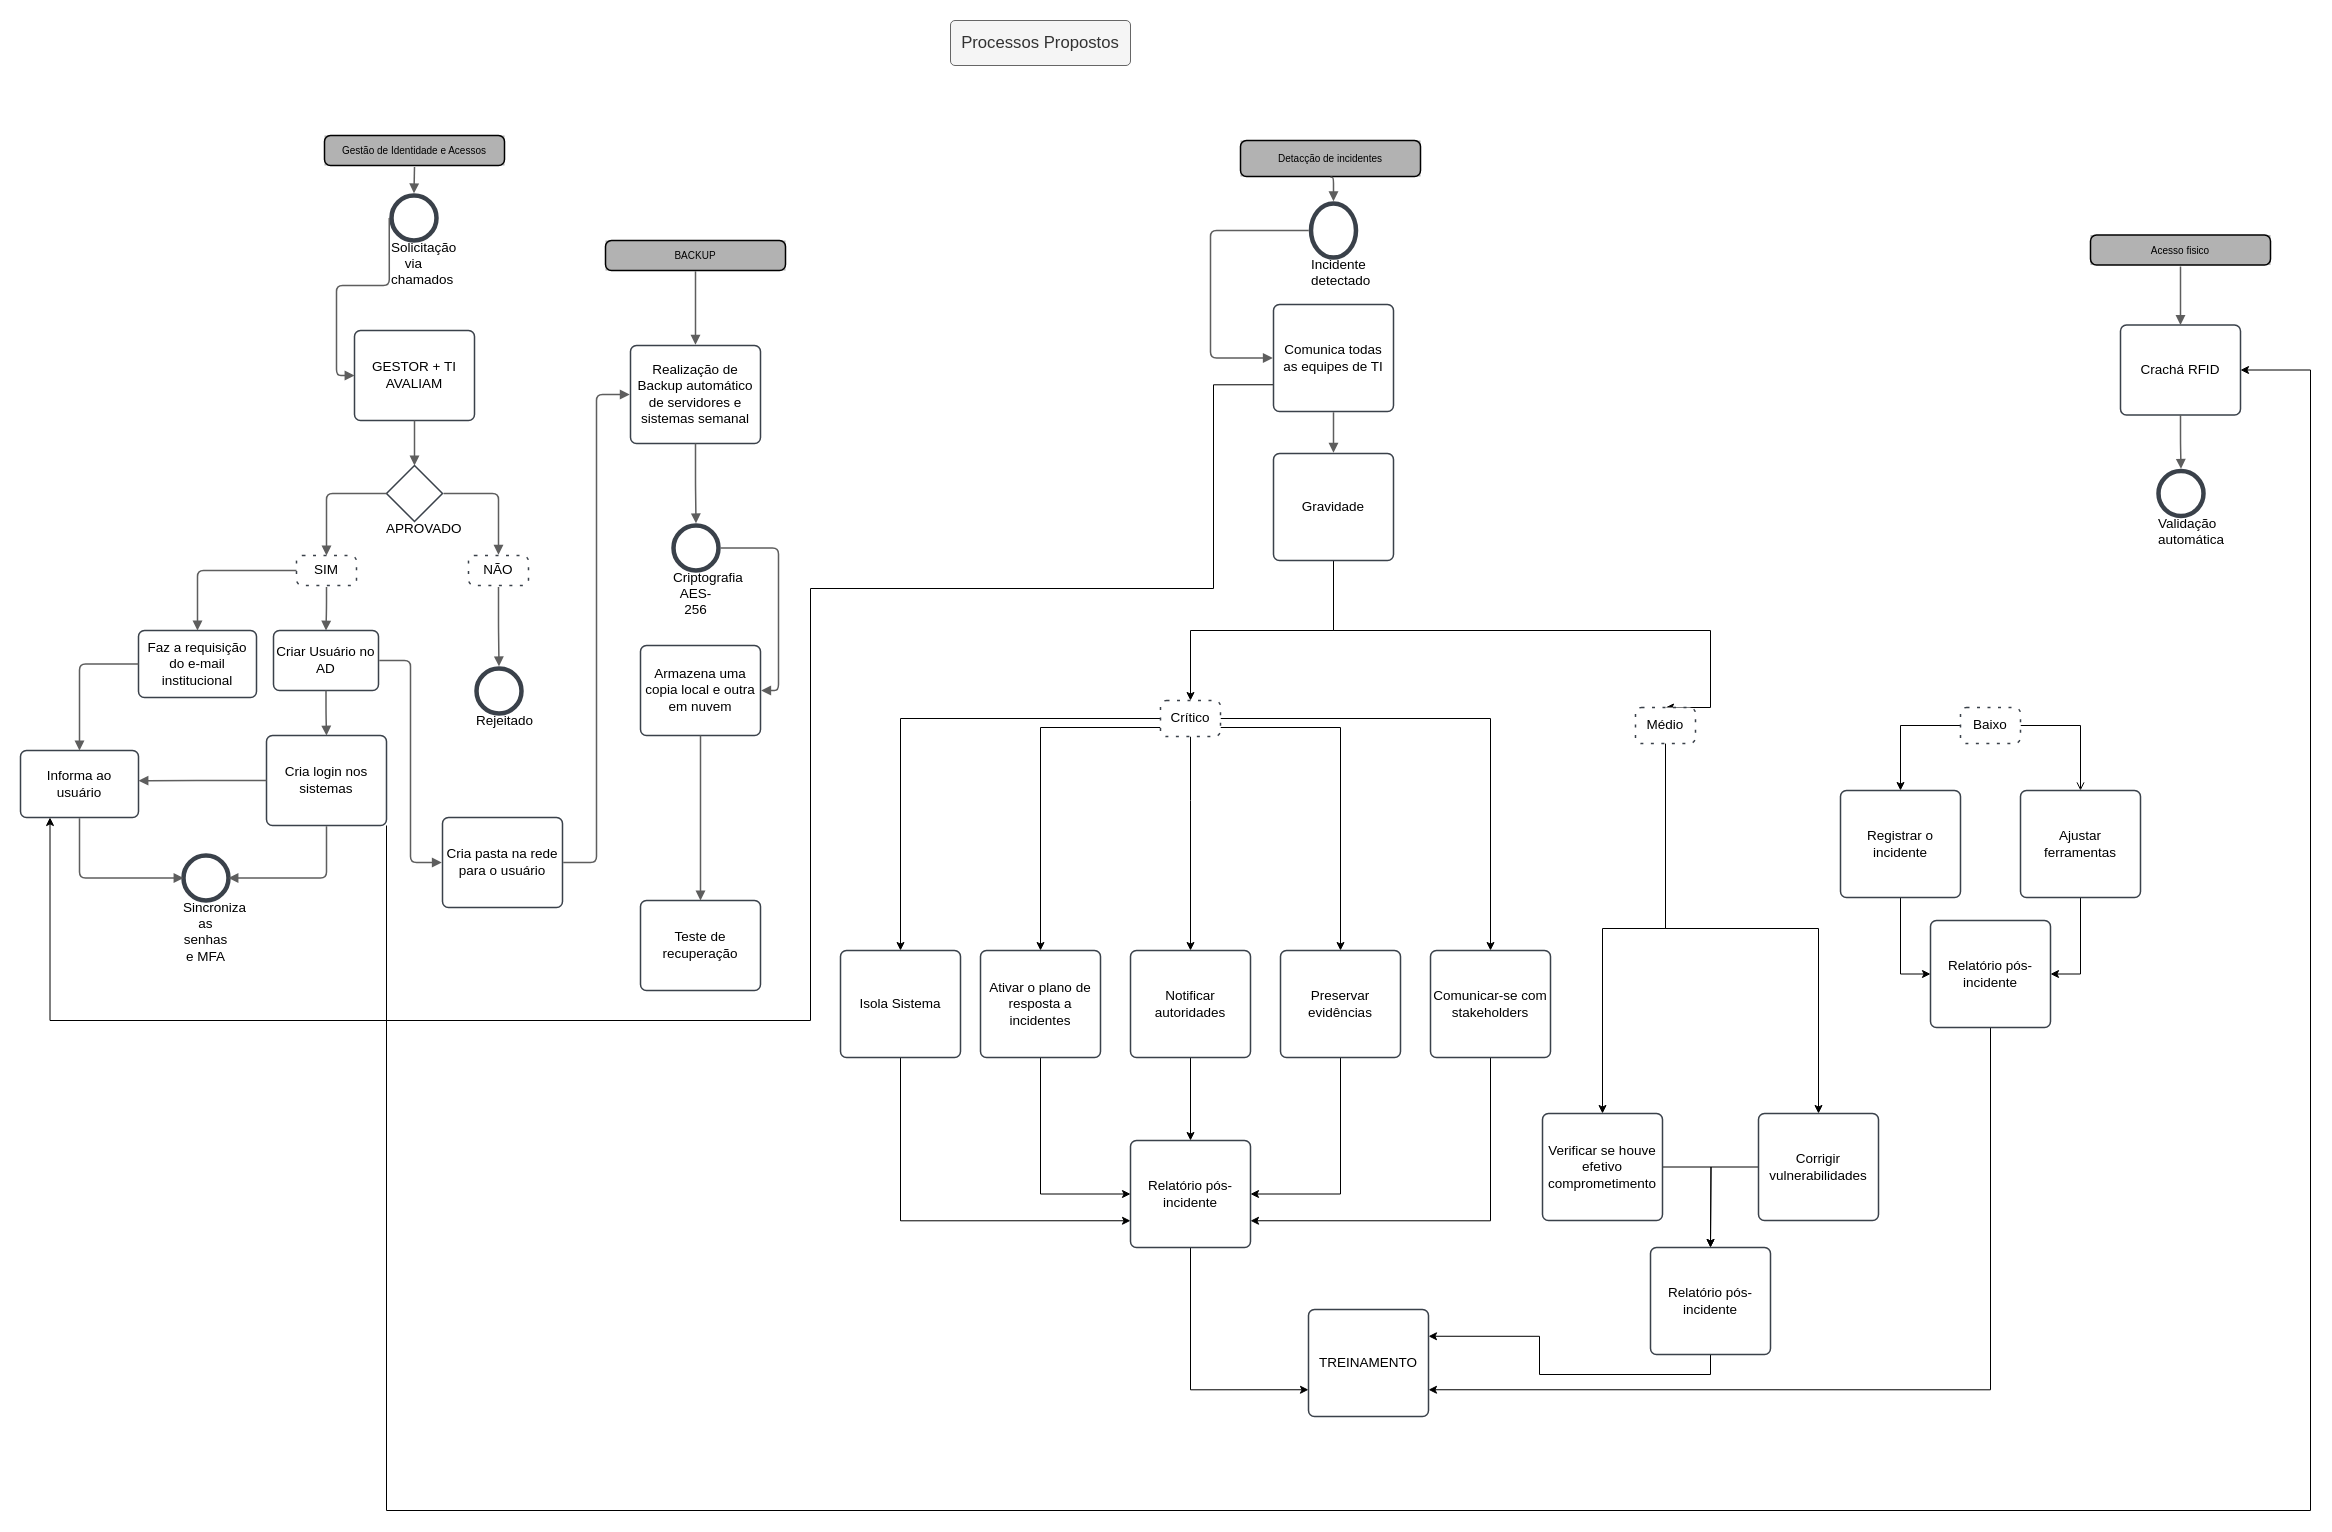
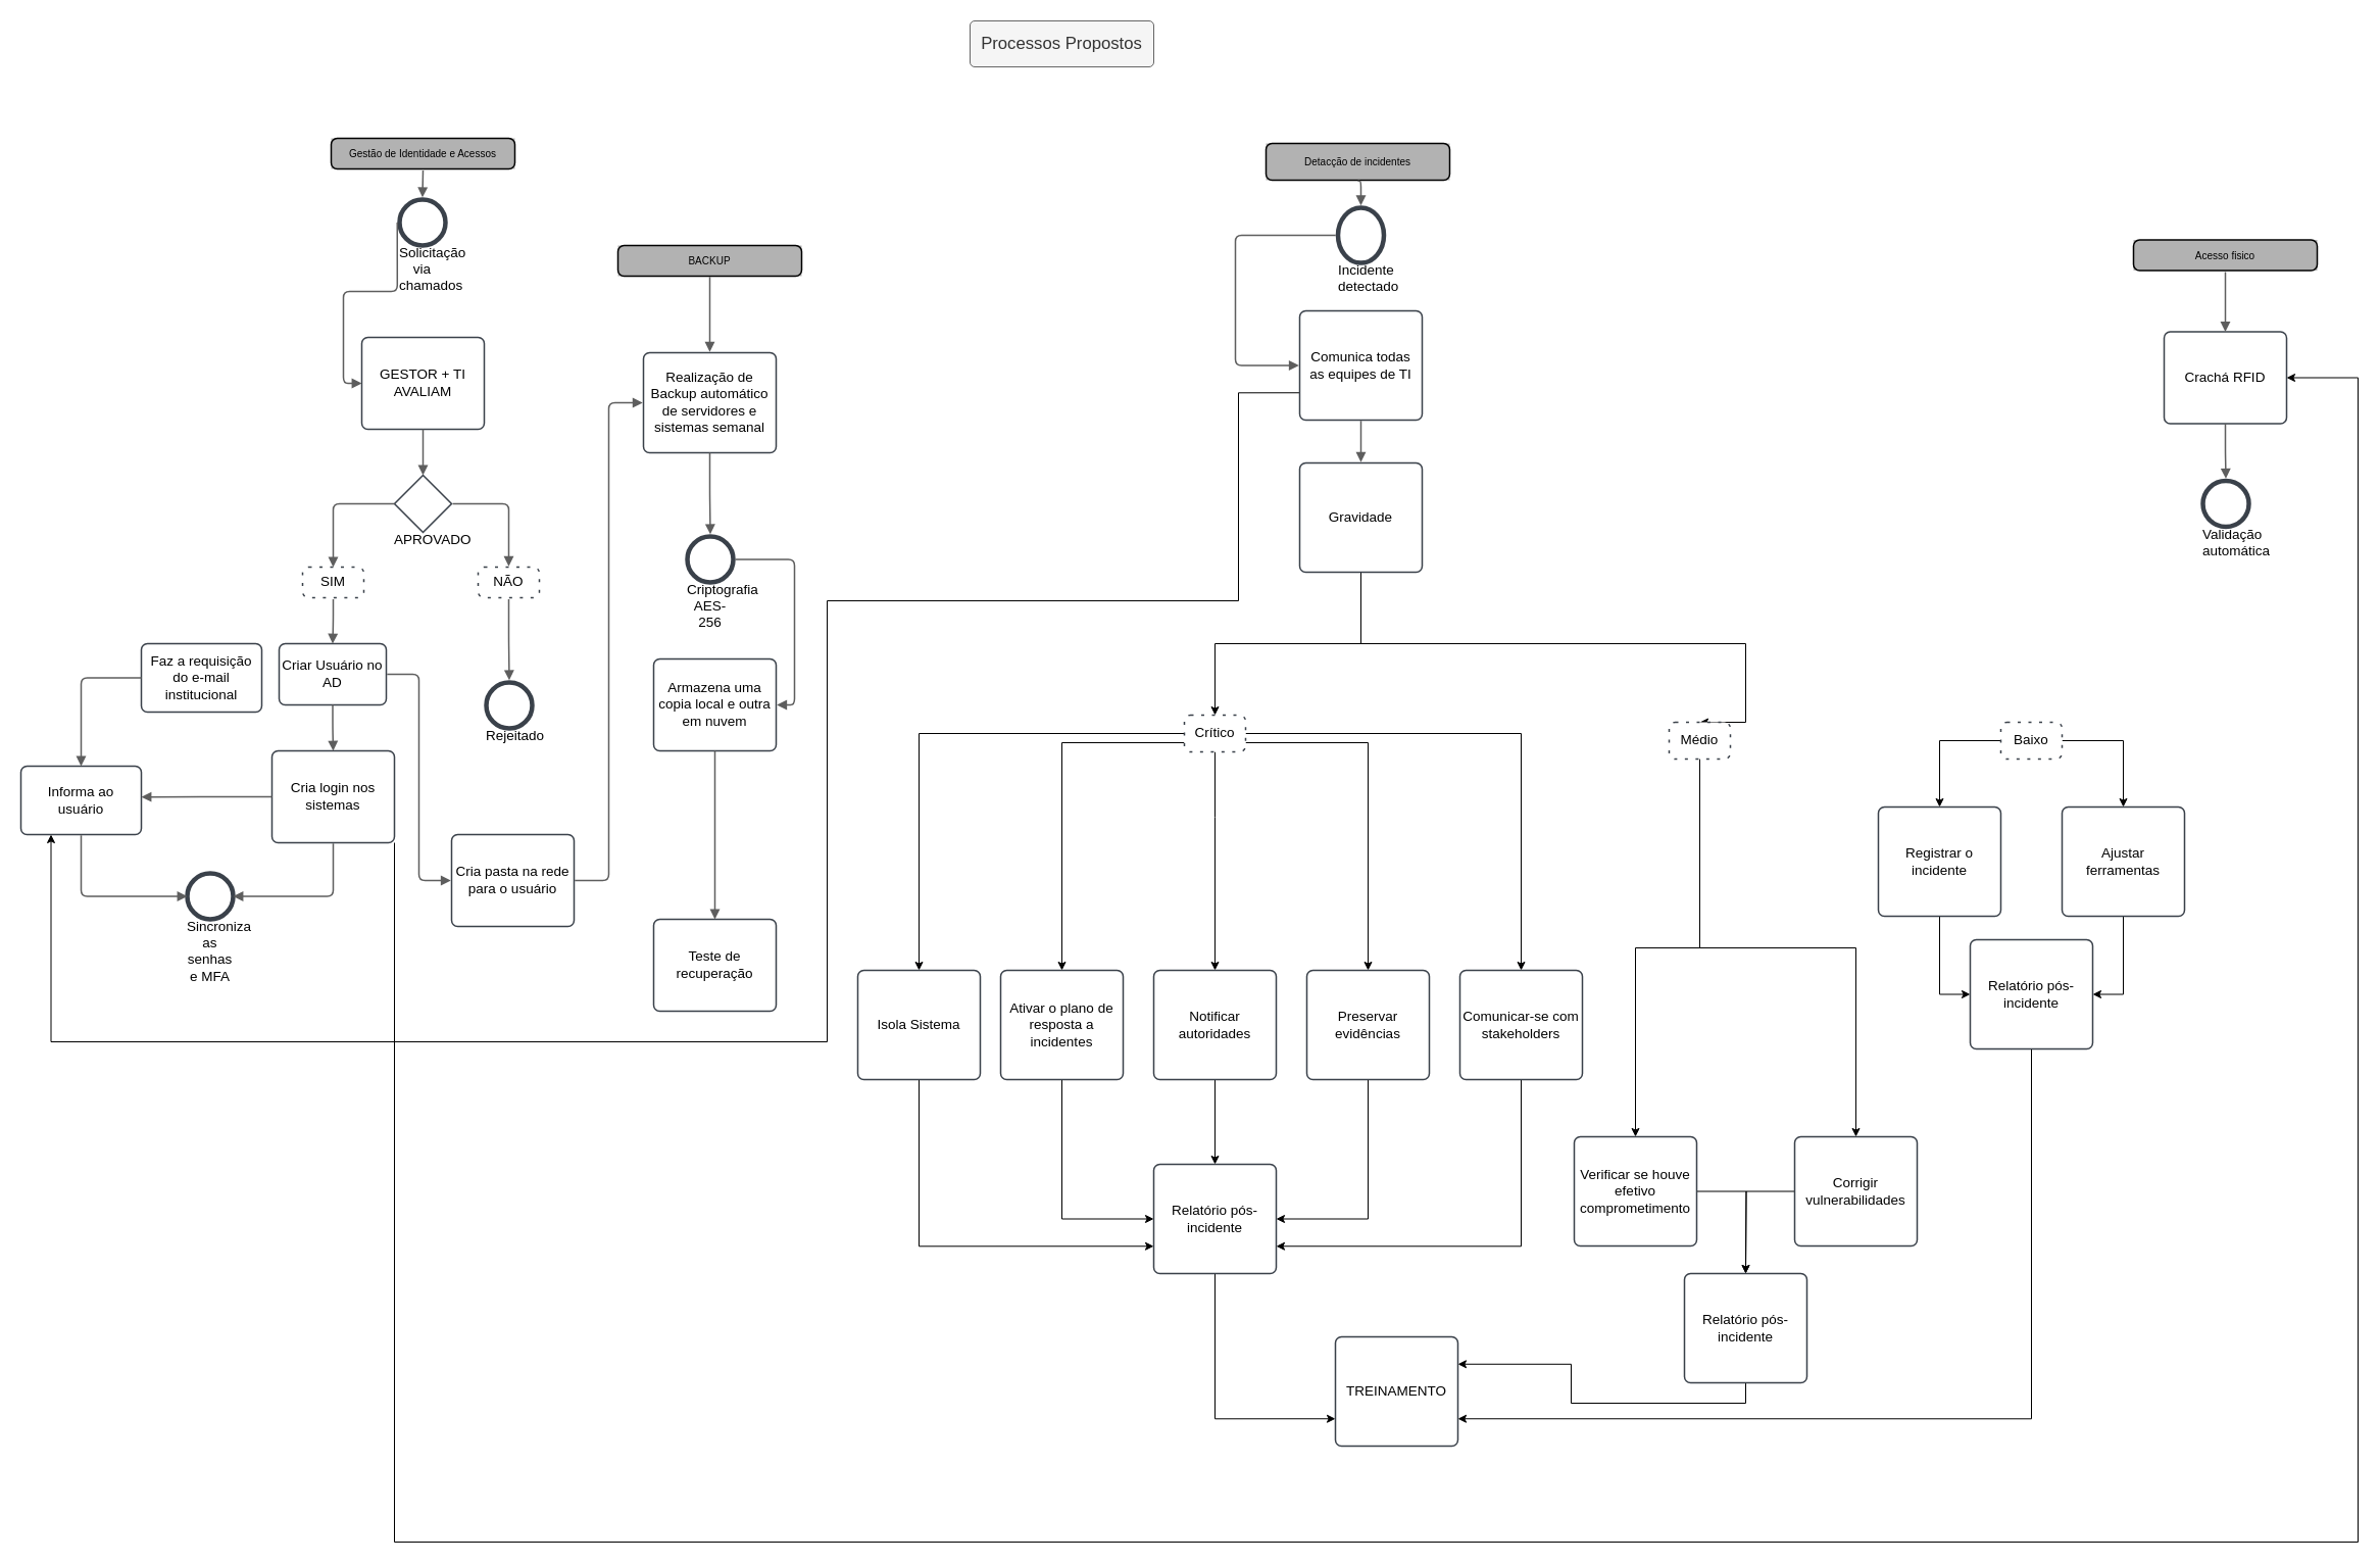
- <mxCell id="56" value="" style="html=1;jettySize=18;whiteSpace=wrap;fontSize=13;strokeColor=#5E5E5E;strokeWidth=1.5;rounded=1;arcSize=12;edgeStyle=orthogonalEdgeStyle;startArrow=none;endArrow=block;endFill=1;exitX=0;exitY=0.5;exitPerimeter=0;entryX=0.5;entryY=0;entryPerimeter=0;lucidId=P0-8dCz11yLC;" edge="1" parent="1" source="12" target="55"><mxGeometry width="100" height="100" relative="1" as="geometry"><Array as="points" /></mxGeometry></mxCell>
- <mxCell id="76" style="edgeStyle=orthogonalEdgeStyle;rounded=0;orthogonalLoop=1;jettySize=auto;html=1;exitX=1;exitY=0.5;exitDx=0;exitDy=0;entryX=0.5;entryY=0;entryDx=0;entryDy=0;endArrow=open;" edge="1" parent="1" source="77" target="91"><mxGeometry relative="1" as="geometry" /></mxCell>
+ <mxCell id="76" style="edgeStyle=orthogonalEdgeStyle;rounded=0;orthogonalLoop=1;jettySize=auto;html=1;exitX=1;exitY=0.5;exitDx=0;exitDy=0;entryX=0.5;entryY=0;entryDx=0;entryDy=0;" edge="1" parent="1" source="77" target="91"><mxGeometry relative="1" as="geometry" /></mxCell>
